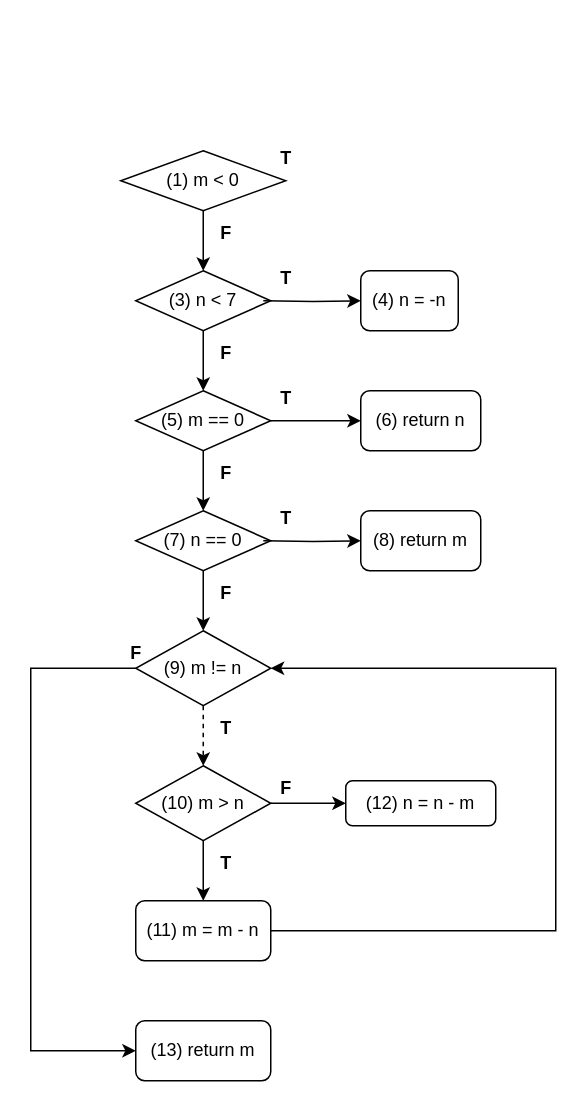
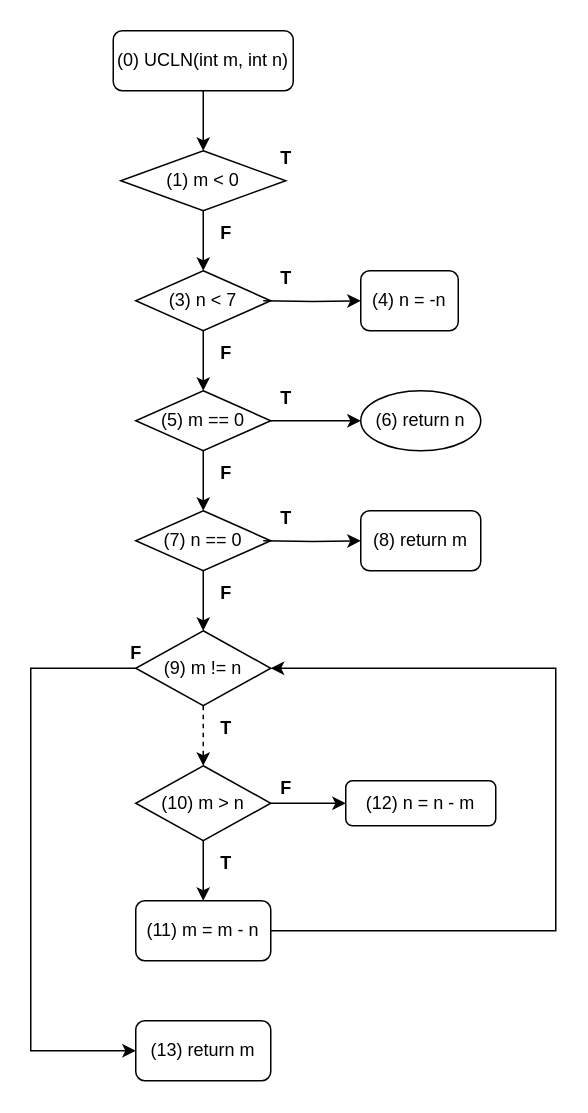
+ <mxCell id="3" value="(0) UCLN(int m, int n)" style="rounded=1;whiteSpace=wrap;html=1;" vertex="1" parent="1"><mxGeometry x="75" y="20" width="120" height="40" as="geometry" /></mxCell>
+ <mxCell id="2" style="edgeStyle=orthogonalEdgeStyle;rounded=0;orthogonalLoop=1;jettySize=auto;html=1;exitX=0.5;exitY=1;exitDx=0;exitDy=0;" edge="1" parent="1" source="3" target="5"><mxGeometry relative="1" as="geometry"><mxPoint x="135" y="110" as="targetPoint" /></mxGeometry></mxCell>
- <mxCell id="13" value="&lt;span id=&quot;selected_text&quot;&gt;&lt;/span&gt;&lt;span id=&quot;selected_text&quot;&gt;&lt;/span&gt;&lt;span id=&quot;selected_text&quot;&gt;&lt;/span&gt;&lt;span id=&quot;selected_text&quot;&gt;&lt;/span&gt;(6) return n" style="rounded=1;whiteSpace=wrap;html=1;" vertex="1" parent="1"><mxGeometry x="240" y="260" width="80" height="40" as="geometry" /></mxCell>
+ <mxCell id="13" value="&lt;span id=&quot;selected_text&quot;&gt;&lt;/span&gt;&lt;span id=&quot;selected_text&quot;&gt;&lt;/span&gt;&lt;span id=&quot;selected_text&quot;&gt;&lt;/span&gt;&lt;span id=&quot;selected_text&quot;&gt;&lt;/span&gt;(6) return n" style="ellipse;whiteSpace=wrap;html=1;" vertex="1" parent="1"><mxGeometry x="240" y="260" width="80" height="40" as="geometry" /></mxCell>
